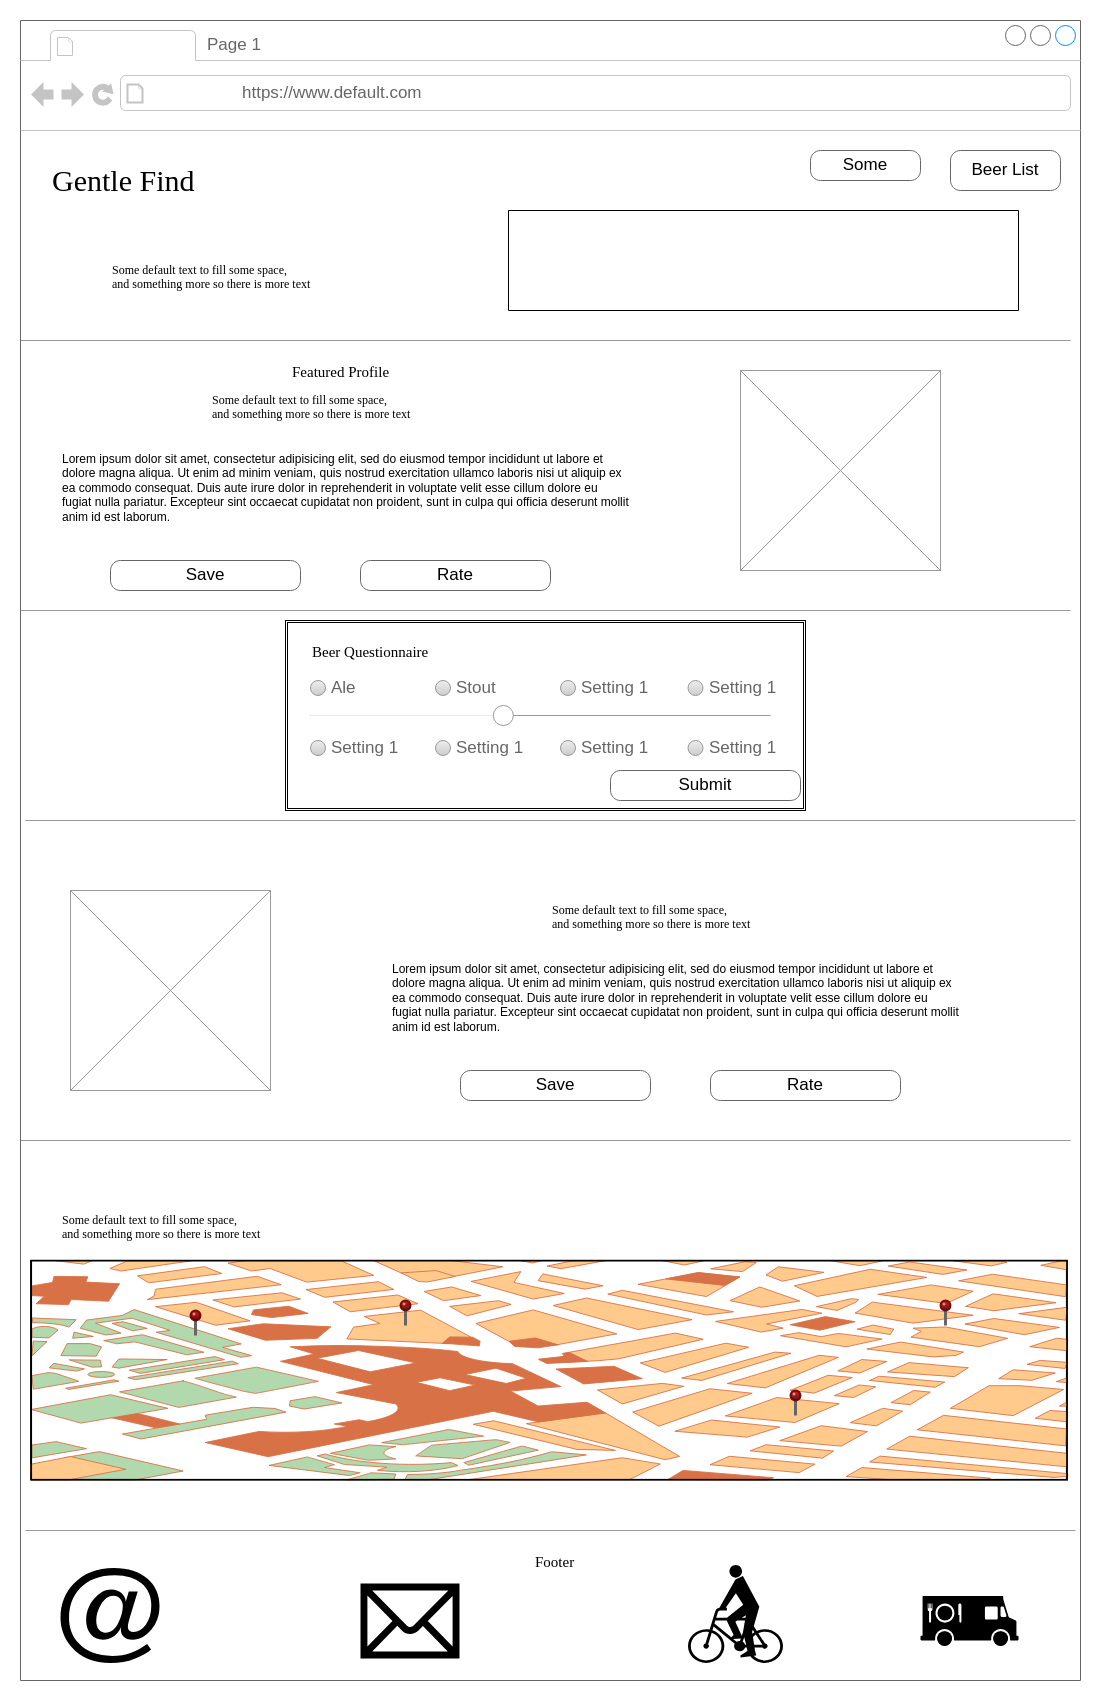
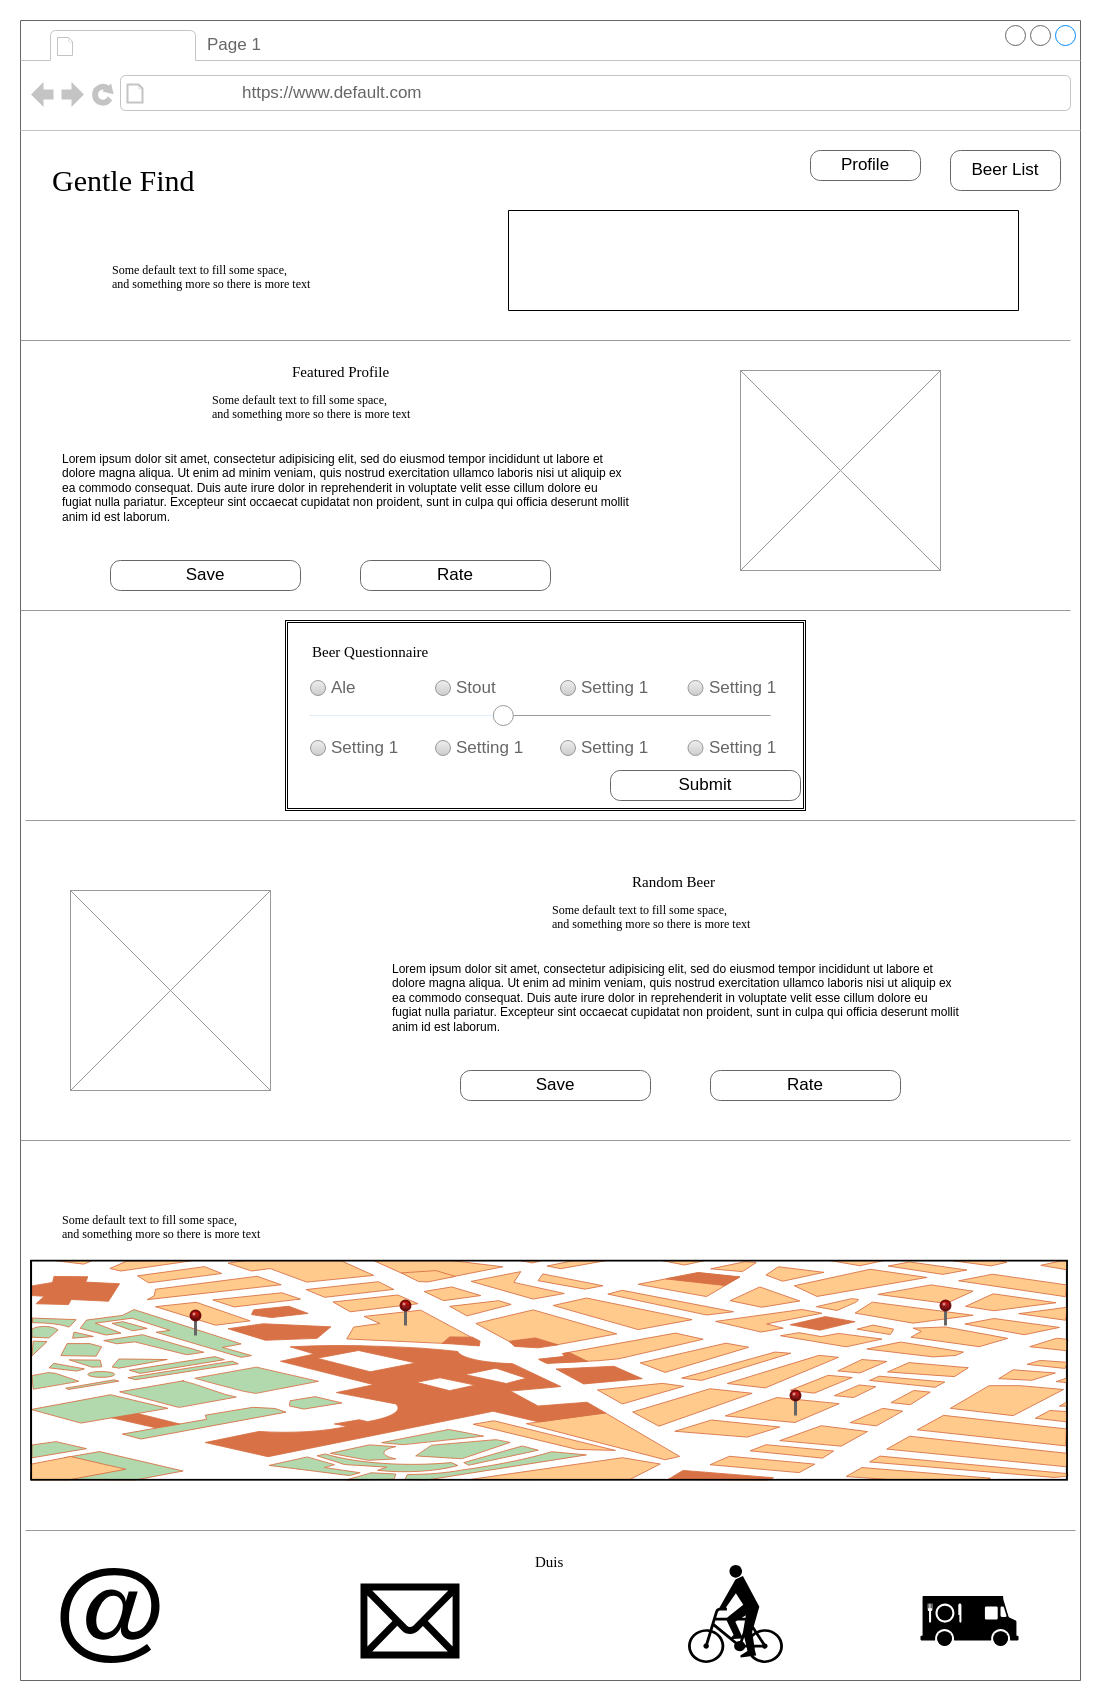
- <mxCell id="46" value="Some" style="strokeWidth=1;shadow=0;dashed=0;align=center;html=1;shape=mxgraph.mockup.buttons.button;strokeColor=#666666;mainText=;buttonStyle=round;fontSize=17;fontStyle=0;fillColor=none;whiteSpace=wrap;rounded=0;labelBackgroundColor=none;" parent="2" vertex="1"><mxGeometry x="790" y="130" width="110" height="30" as="geometry" /></mxCell>
+ <mxCell id="46" value="Profile" style="strokeWidth=1;shadow=0;dashed=0;align=center;html=1;shape=mxgraph.mockup.buttons.button;strokeColor=#666666;mainText=;buttonStyle=round;fontSize=17;fontStyle=0;fillColor=none;whiteSpace=wrap;rounded=0;labelBackgroundColor=none;" parent="2" vertex="1"><mxGeometry x="790" y="130" width="110" height="30" as="geometry" /></mxCell>
+ <mxCell id="16" value="Random Beer" style="text;html=1;points=[];align=left;verticalAlign=top;spacingTop=-4;fontSize=15;fontFamily=Verdana" parent="2" vertex="1"><mxGeometry x="610" y="850" width="170" height="30" as="geometry" /></mxCell>
- <mxCell id="41" value="Footer" style="text;html=1;points=[];align=left;verticalAlign=top;spacingTop=-4;fontSize=15;fontFamily=Verdana" parent="2" vertex="1"><mxGeometry x="512.5" y="1530" width="170" height="30" as="geometry" /></mxCell>
+ <mxCell id="41" value="Duis" style="text;html=1;points=[];align=left;verticalAlign=top;spacingTop=-4;fontSize=15;fontFamily=Verdana" parent="2" vertex="1"><mxGeometry x="512.5" y="1530" width="170" height="30" as="geometry" /></mxCell>
